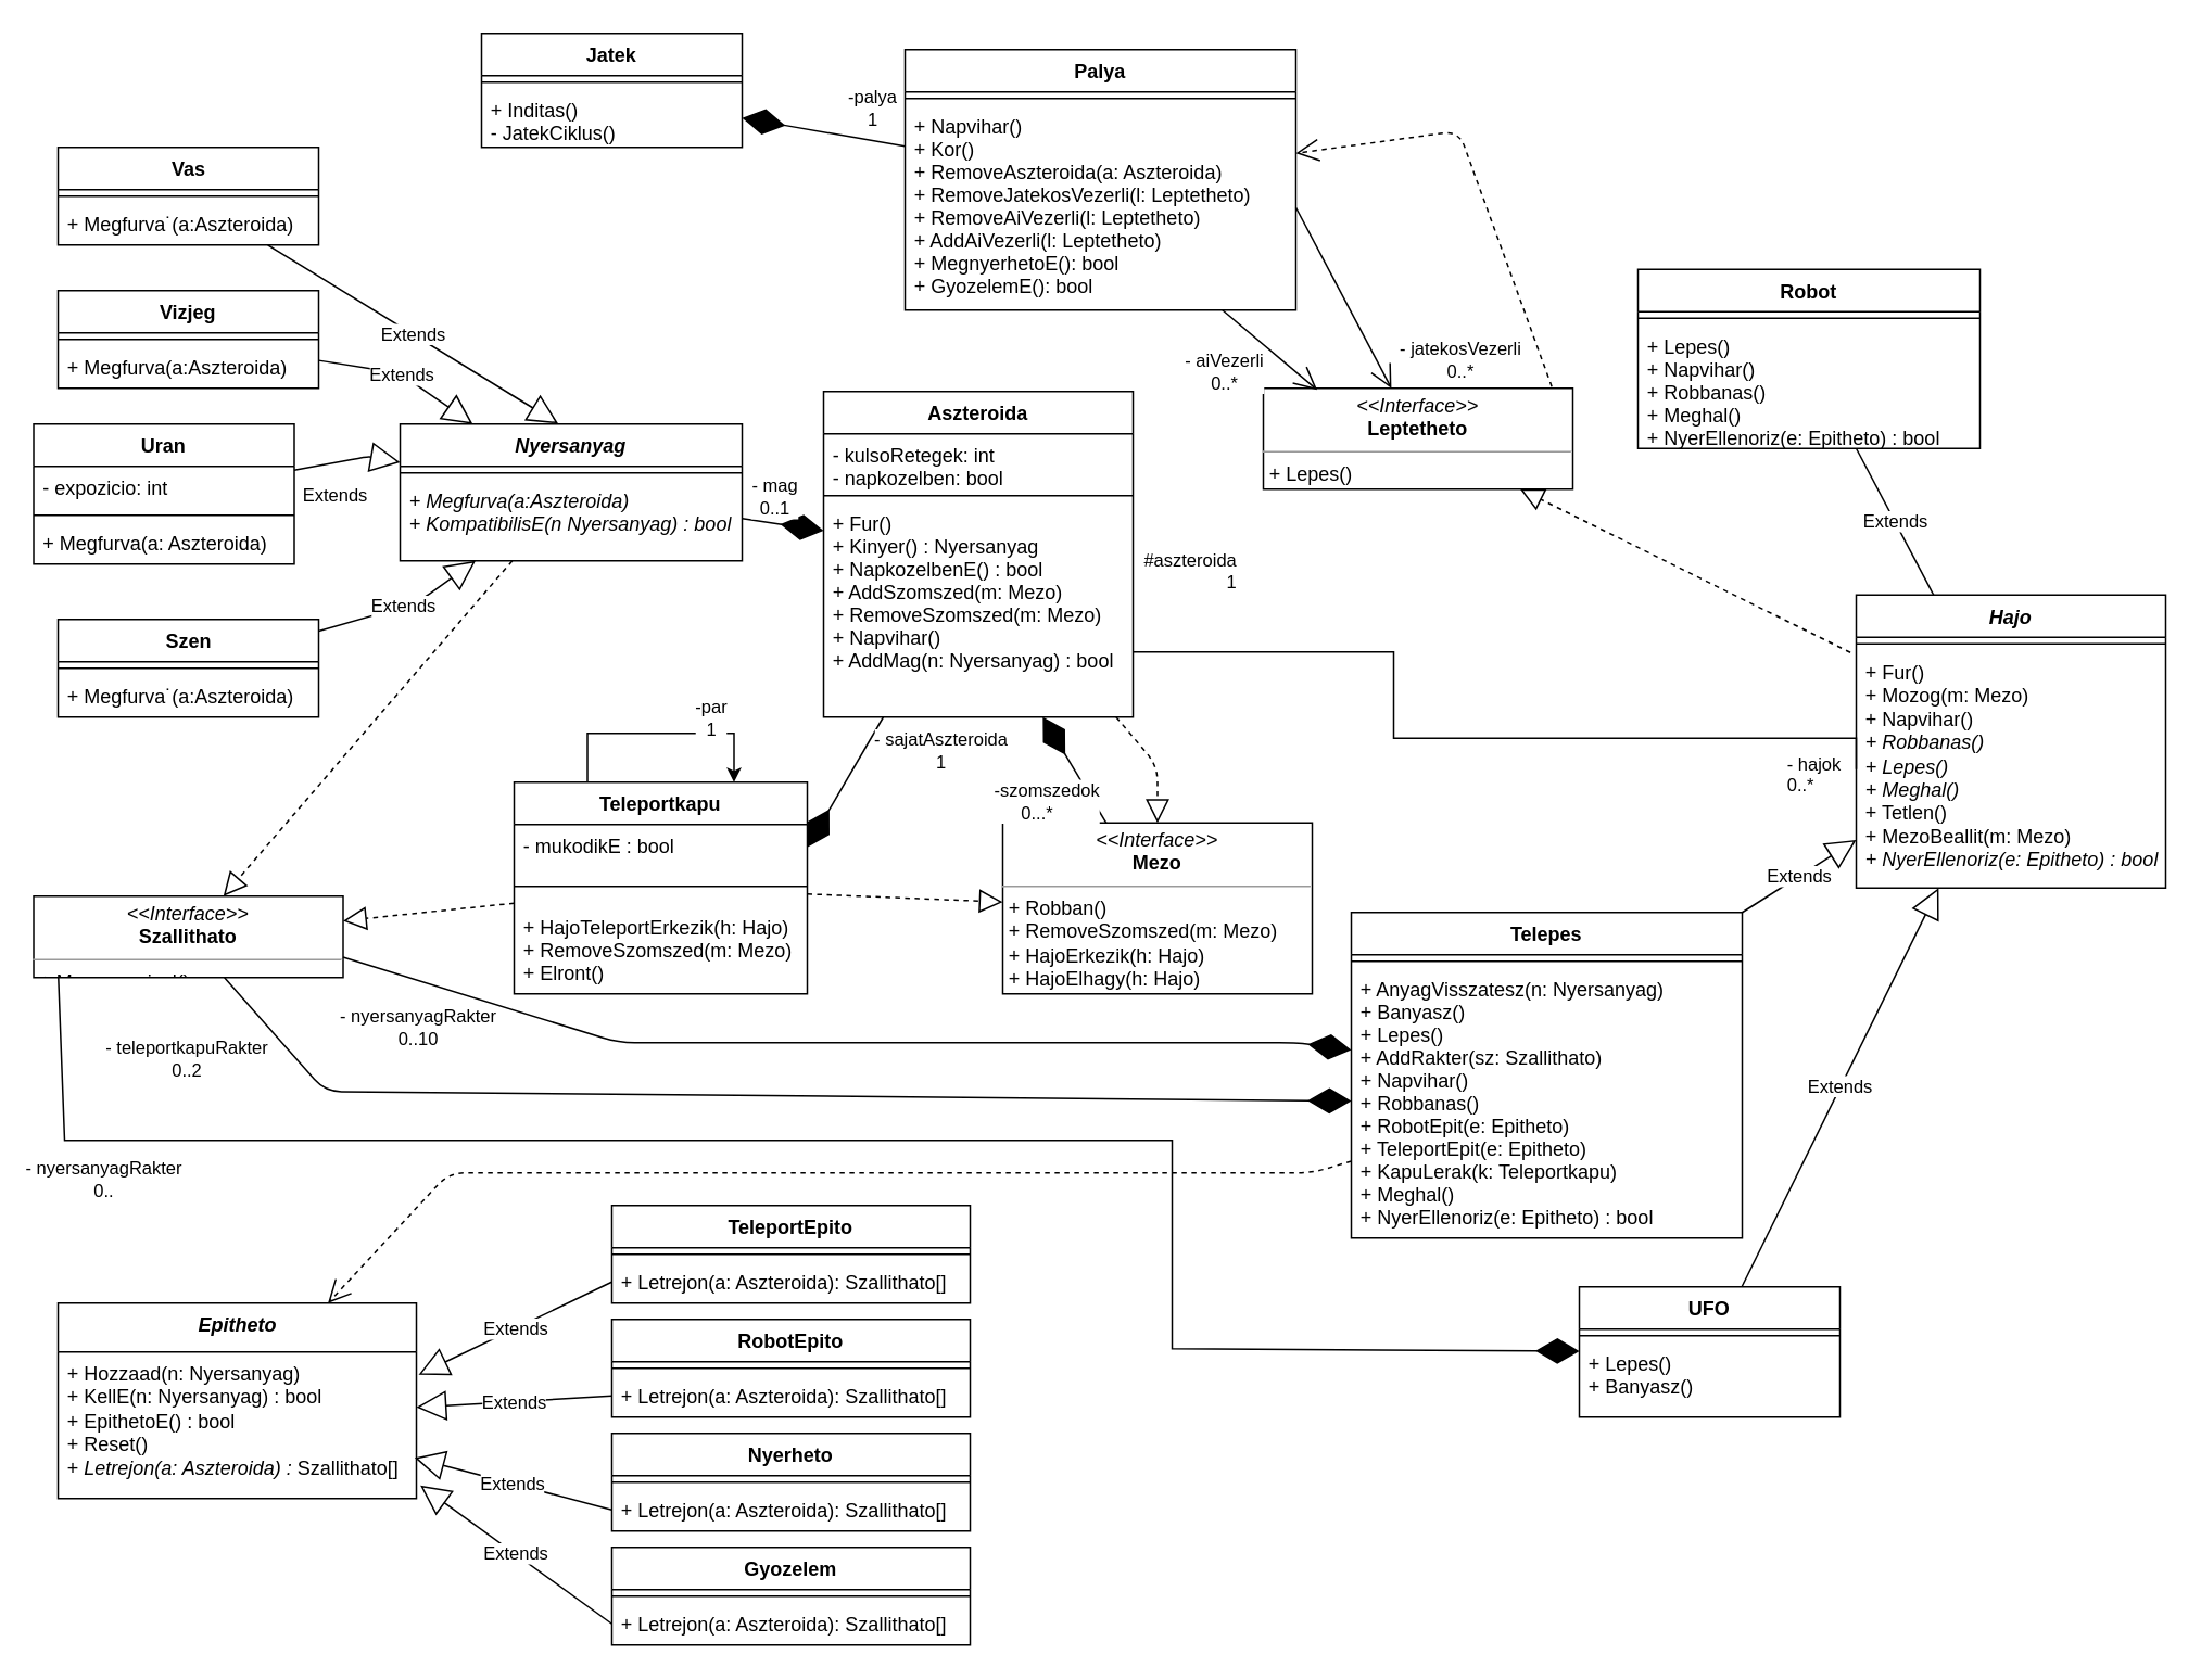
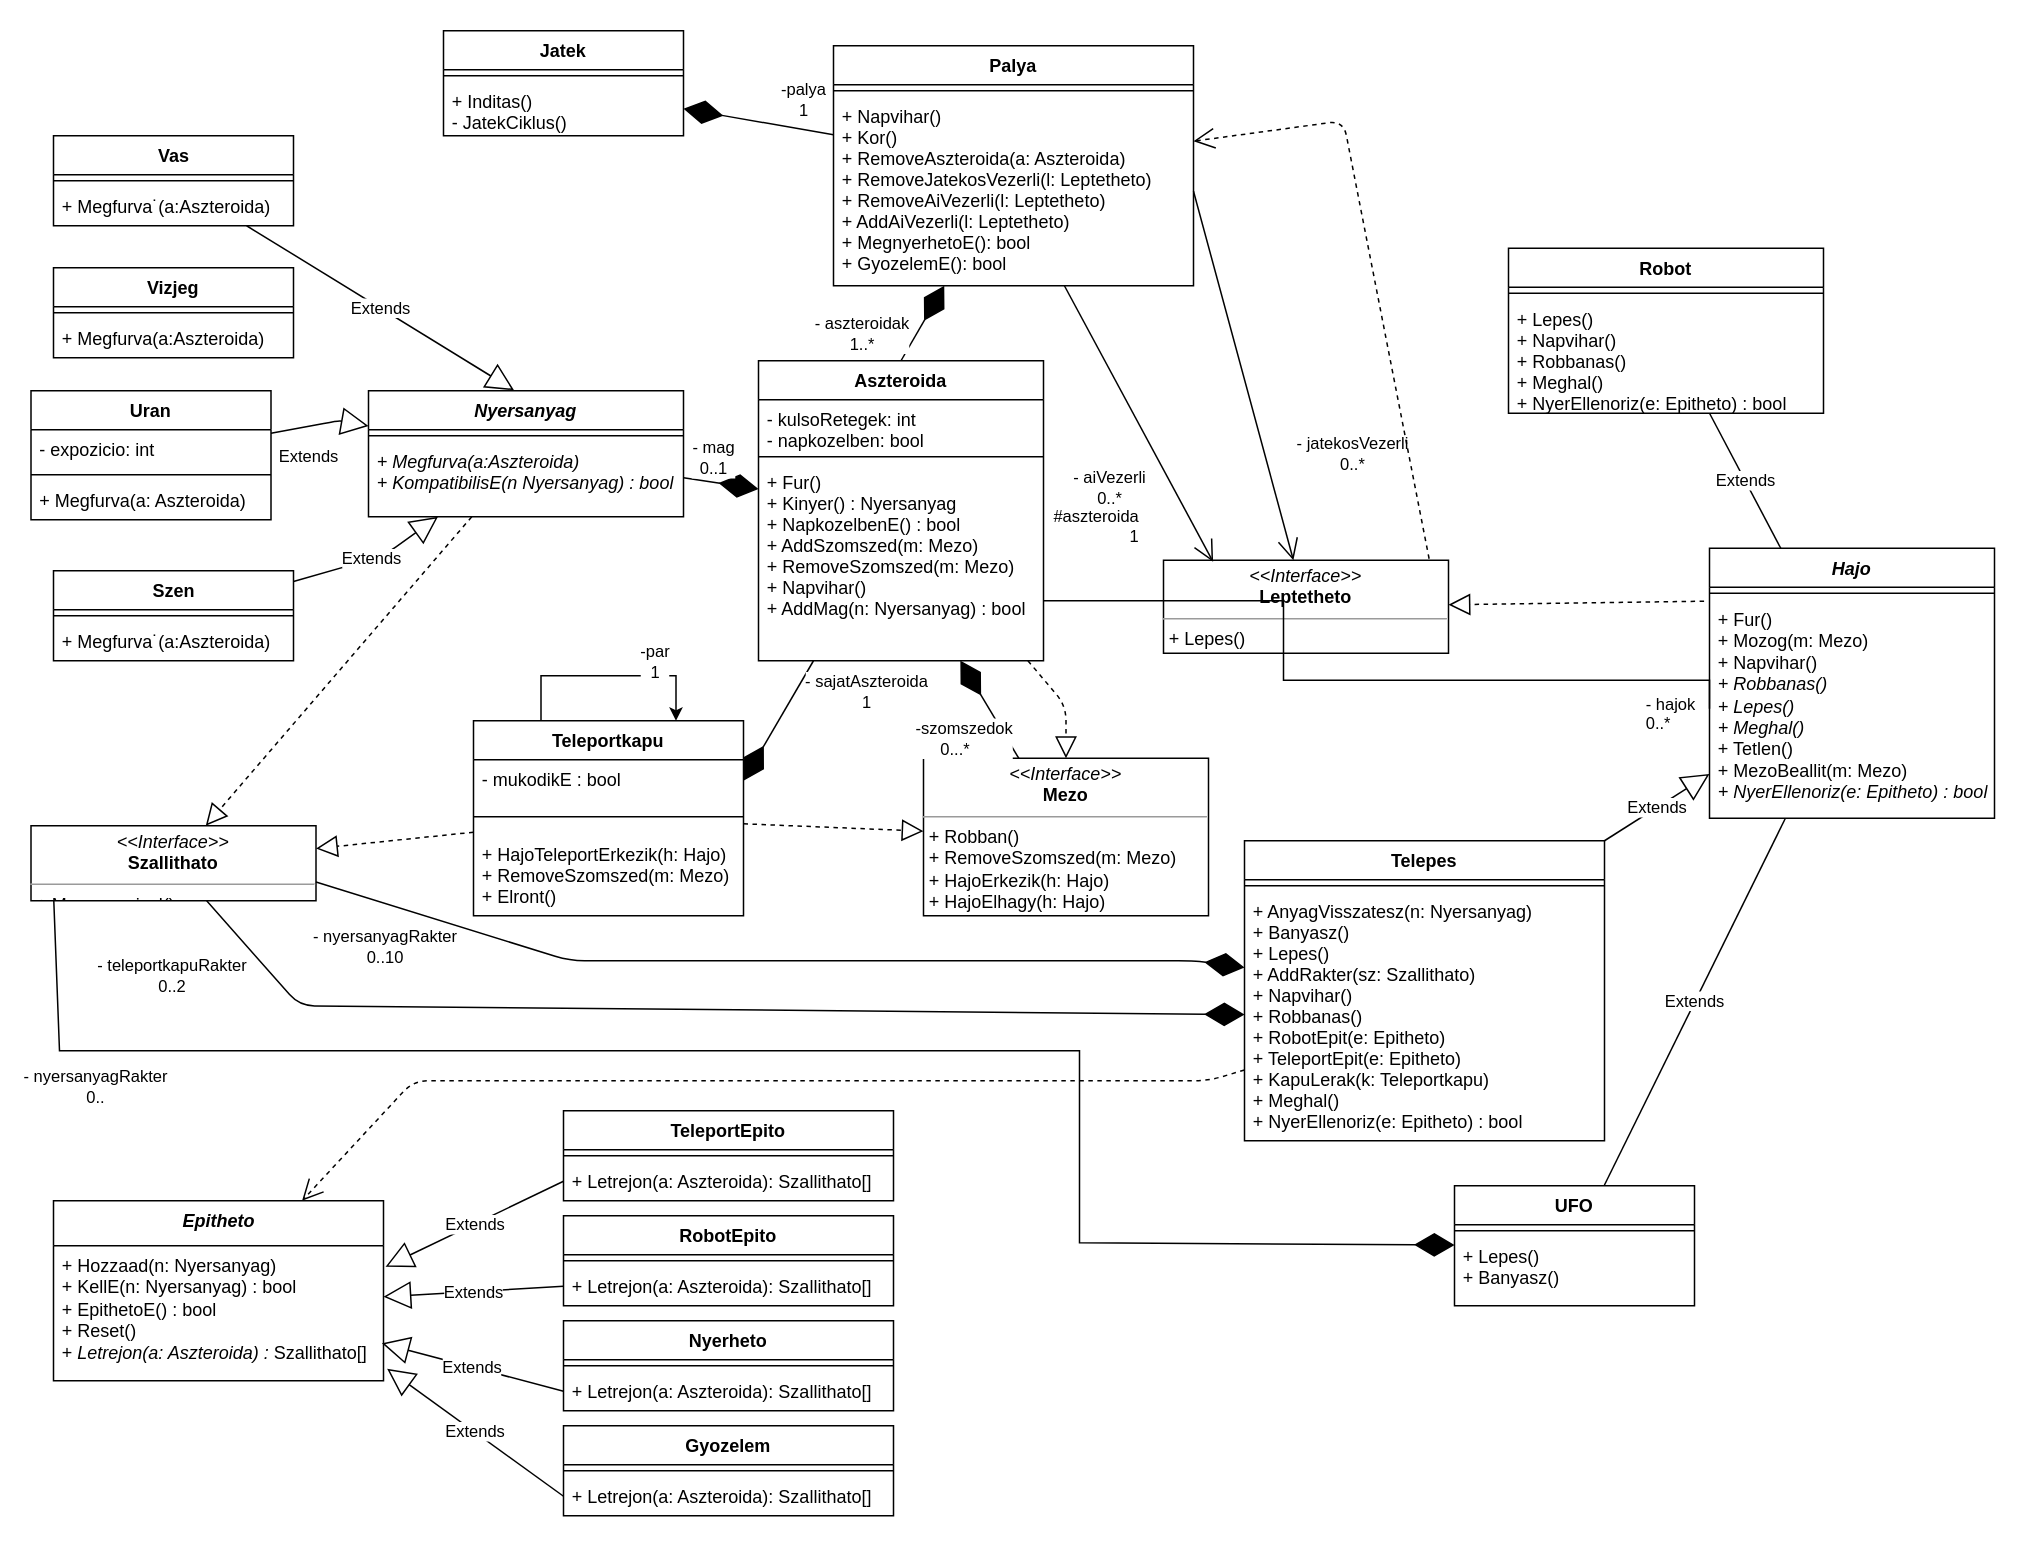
+ <mxCell id="46" value="" style="endArrow=diamondThin;endFill=1;endSize=24;html=1;exitX=0.5;exitY=0;exitDx=0;exitDy=0;" parent="1" source="9" target="5" edge="1"><mxGeometry width="160" relative="1" as="geometry"><mxPoint x="445" y="370.87" as="sourcePoint" /><mxPoint x="515" y="361.13" as="targetPoint" /></mxGeometry></mxCell>
+ <mxCell id="47" value="- aszteroidak&lt;br&gt;1..*" style="edgeLabel;html=1;align=center;verticalAlign=middle;resizable=0;points=[];" parent="46" vertex="1" connectable="0"><mxGeometry x="0.447" y="1" relative="1" as="geometry"><mxPoint x="-46.78" y="18.49" as="offset" /></mxGeometry></mxCell>
- <mxCell id="65" value="Extends" style="endArrow=block;endSize=16;endFill=0;html=1;" parent="1" source="58" target="22" edge="1"><mxGeometry width="160" relative="1" as="geometry"><mxPoint x="235" y="200" as="sourcePoint" /><mxPoint x="395" y="200" as="targetPoint" /><Array as="points"><mxPoint x="245" y="229" /></Array></mxGeometry></mxCell>
- <mxCell id="8" value="&lt;p style=&quot;margin: 0px ; margin-top: 4px ; text-align: center&quot;&gt;&lt;i&gt;&amp;lt;&amp;lt;Interface&amp;gt;&amp;gt;&lt;/i&gt;&lt;br&gt;&lt;b&gt;Leptetheto&lt;/b&gt;&lt;/p&gt;&lt;hr size=&quot;1&quot;&gt;&lt;p style=&quot;margin: 0px ; margin-left: 4px&quot;&gt;+ Lepes()&lt;/p&gt;" style="verticalAlign=top;align=left;overflow=fill;fontSize=12;fontFamily=Helvetica;html=1;" parent="1" vertex="1"><mxGeometry x="775" y="238" width="190" height="62" as="geometry" /></mxCell>
+ <mxCell id="8" value="&lt;p style=&quot;margin: 0px ; margin-top: 4px ; text-align: center&quot;&gt;&lt;i&gt;&amp;lt;&amp;lt;Interface&amp;gt;&amp;gt;&lt;/i&gt;&lt;br&gt;&lt;b&gt;Leptetheto&lt;/b&gt;&lt;/p&gt;&lt;hr size=&quot;1&quot;&gt;&lt;p style=&quot;margin: 0px ; margin-left: 4px&quot;&gt;+ Lepes()&lt;/p&gt;" style="verticalAlign=top;align=left;overflow=fill;fontSize=12;fontFamily=Helvetica;html=1;" parent="1" vertex="1"><mxGeometry x="775" y="373" width="190" height="62" as="geometry" /></mxCell>
- <mxCell id="101" value="Extends" style="endArrow=block;endSize=16;endFill=0;html=1;" edge="1" parent="1" source="98" target="19"><mxGeometry width="160" relative="1" as="geometry"><mxPoint x="1133.879" y="285" as="sourcePoint" /><mxPoint x="1151.29" y="354" as="targetPoint" /></mxGeometry></mxCell>
+ <mxCell id="101" value="Extends" style="endArrow=none;endSize=16;endFill=0;html=1;" edge="1" parent="1" source="98" target="19"><mxGeometry width="160" relative="1" as="geometry"><mxPoint x="1133.879" y="285" as="sourcePoint" /><mxPoint x="1151.29" y="354" as="targetPoint" /></mxGeometry></mxCell>
